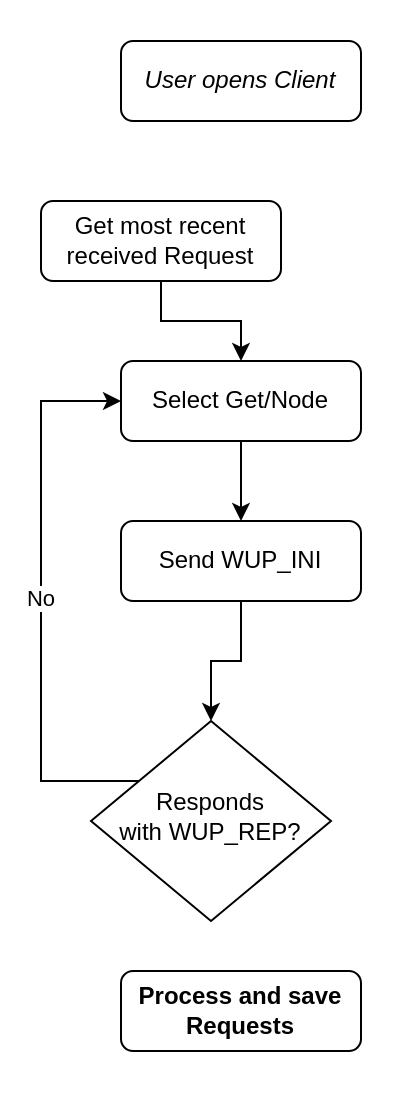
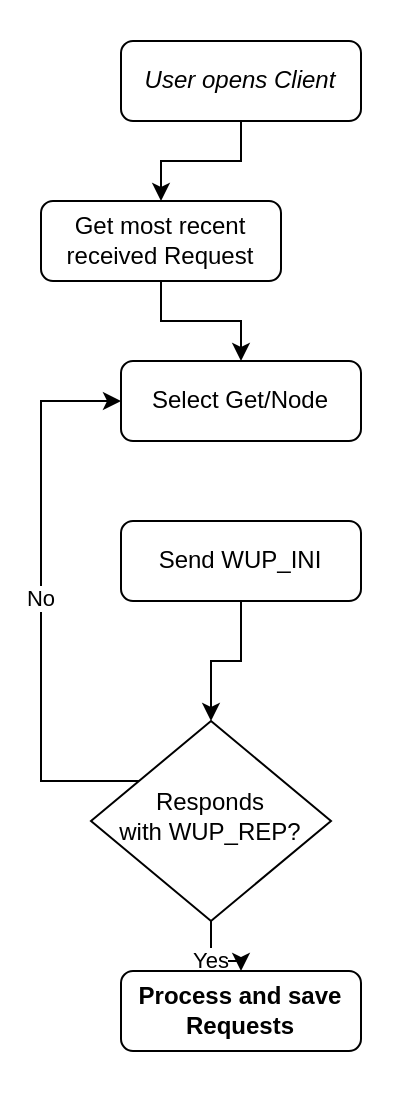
+ <mxCell id="2" style="edgeStyle=orthogonalEdgeStyle;rounded=0;orthogonalLoop=1;jettySize=auto;html=1;" edge="1" parent="1" source="3" target="8"><mxGeometry relative="1" as="geometry" /></mxCell>
- <mxCell id="9" value="" style="edgeStyle=orthogonalEdgeStyle;rounded=0;orthogonalLoop=1;jettySize=auto;html=1;" edge="1" parent="1" source="10" target="12"><mxGeometry relative="1" as="geometry" /></mxCell>
+ <mxCell id="5" value="Yes" style="edgeStyle=orthogonalEdgeStyle;rounded=0;orthogonalLoop=1;jettySize=auto;html=1;" edge="1" parent="1" source="6" target="13"><mxGeometry relative="1" as="geometry" /></mxCell>
